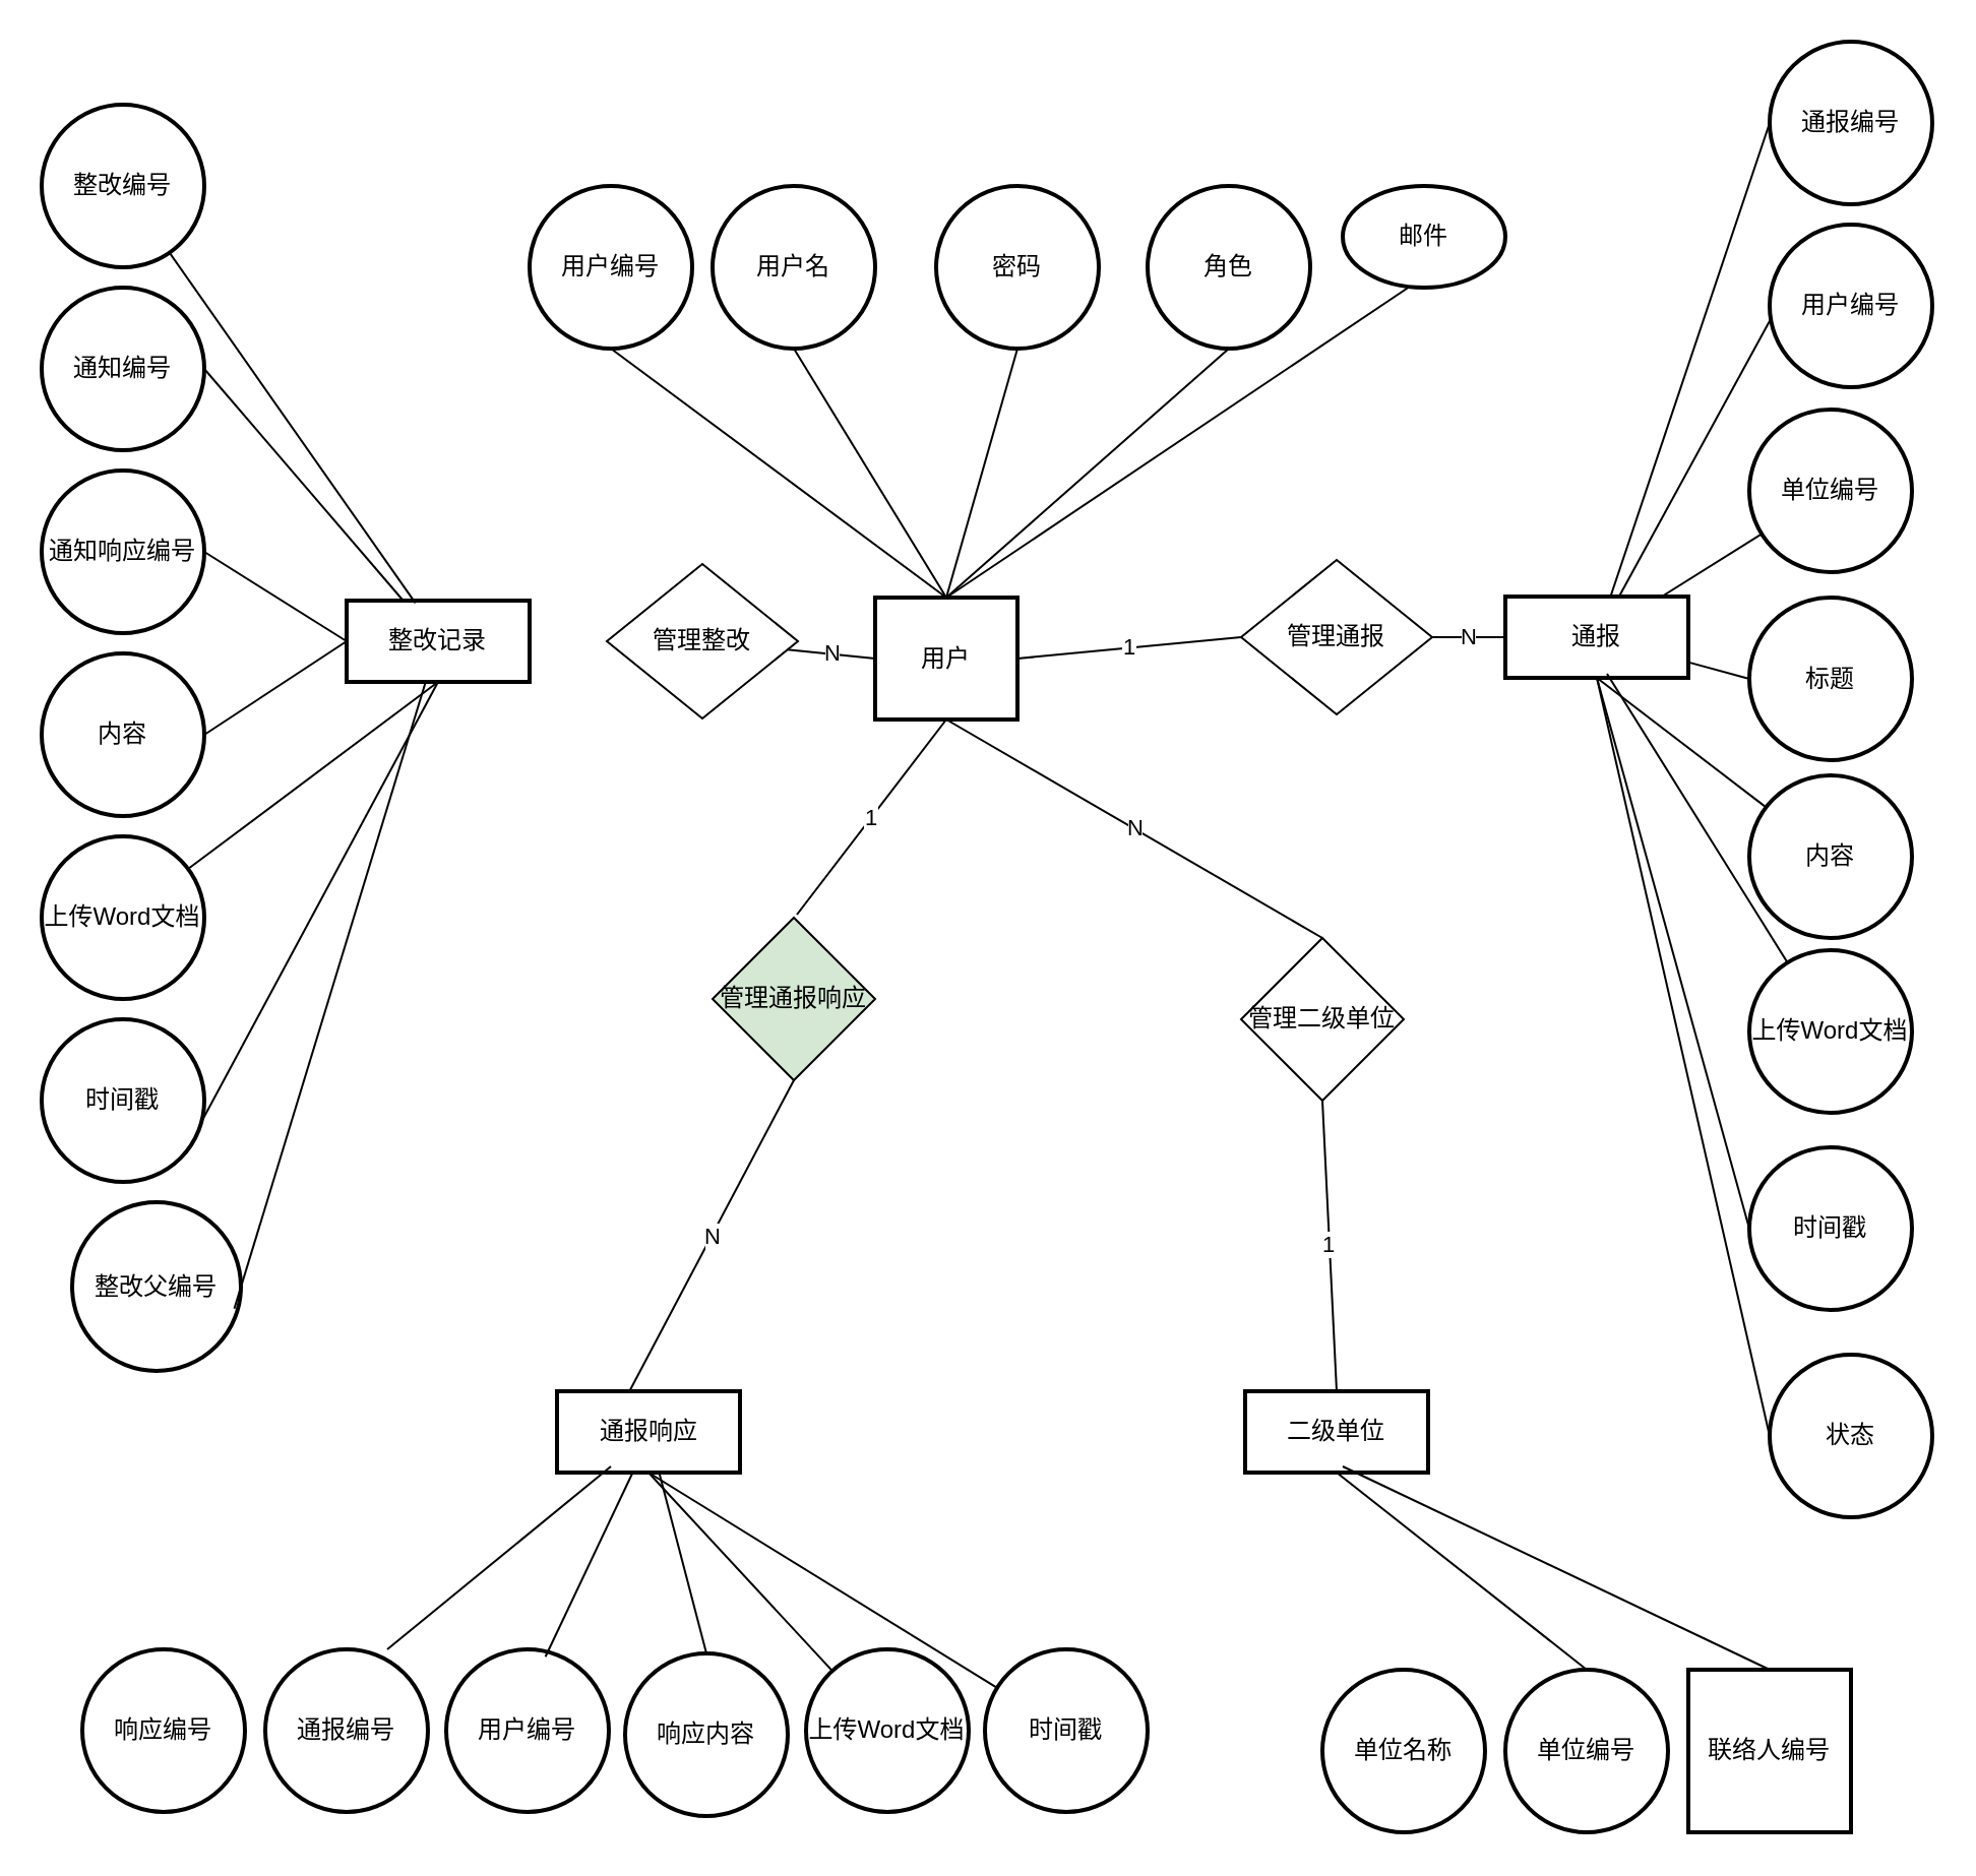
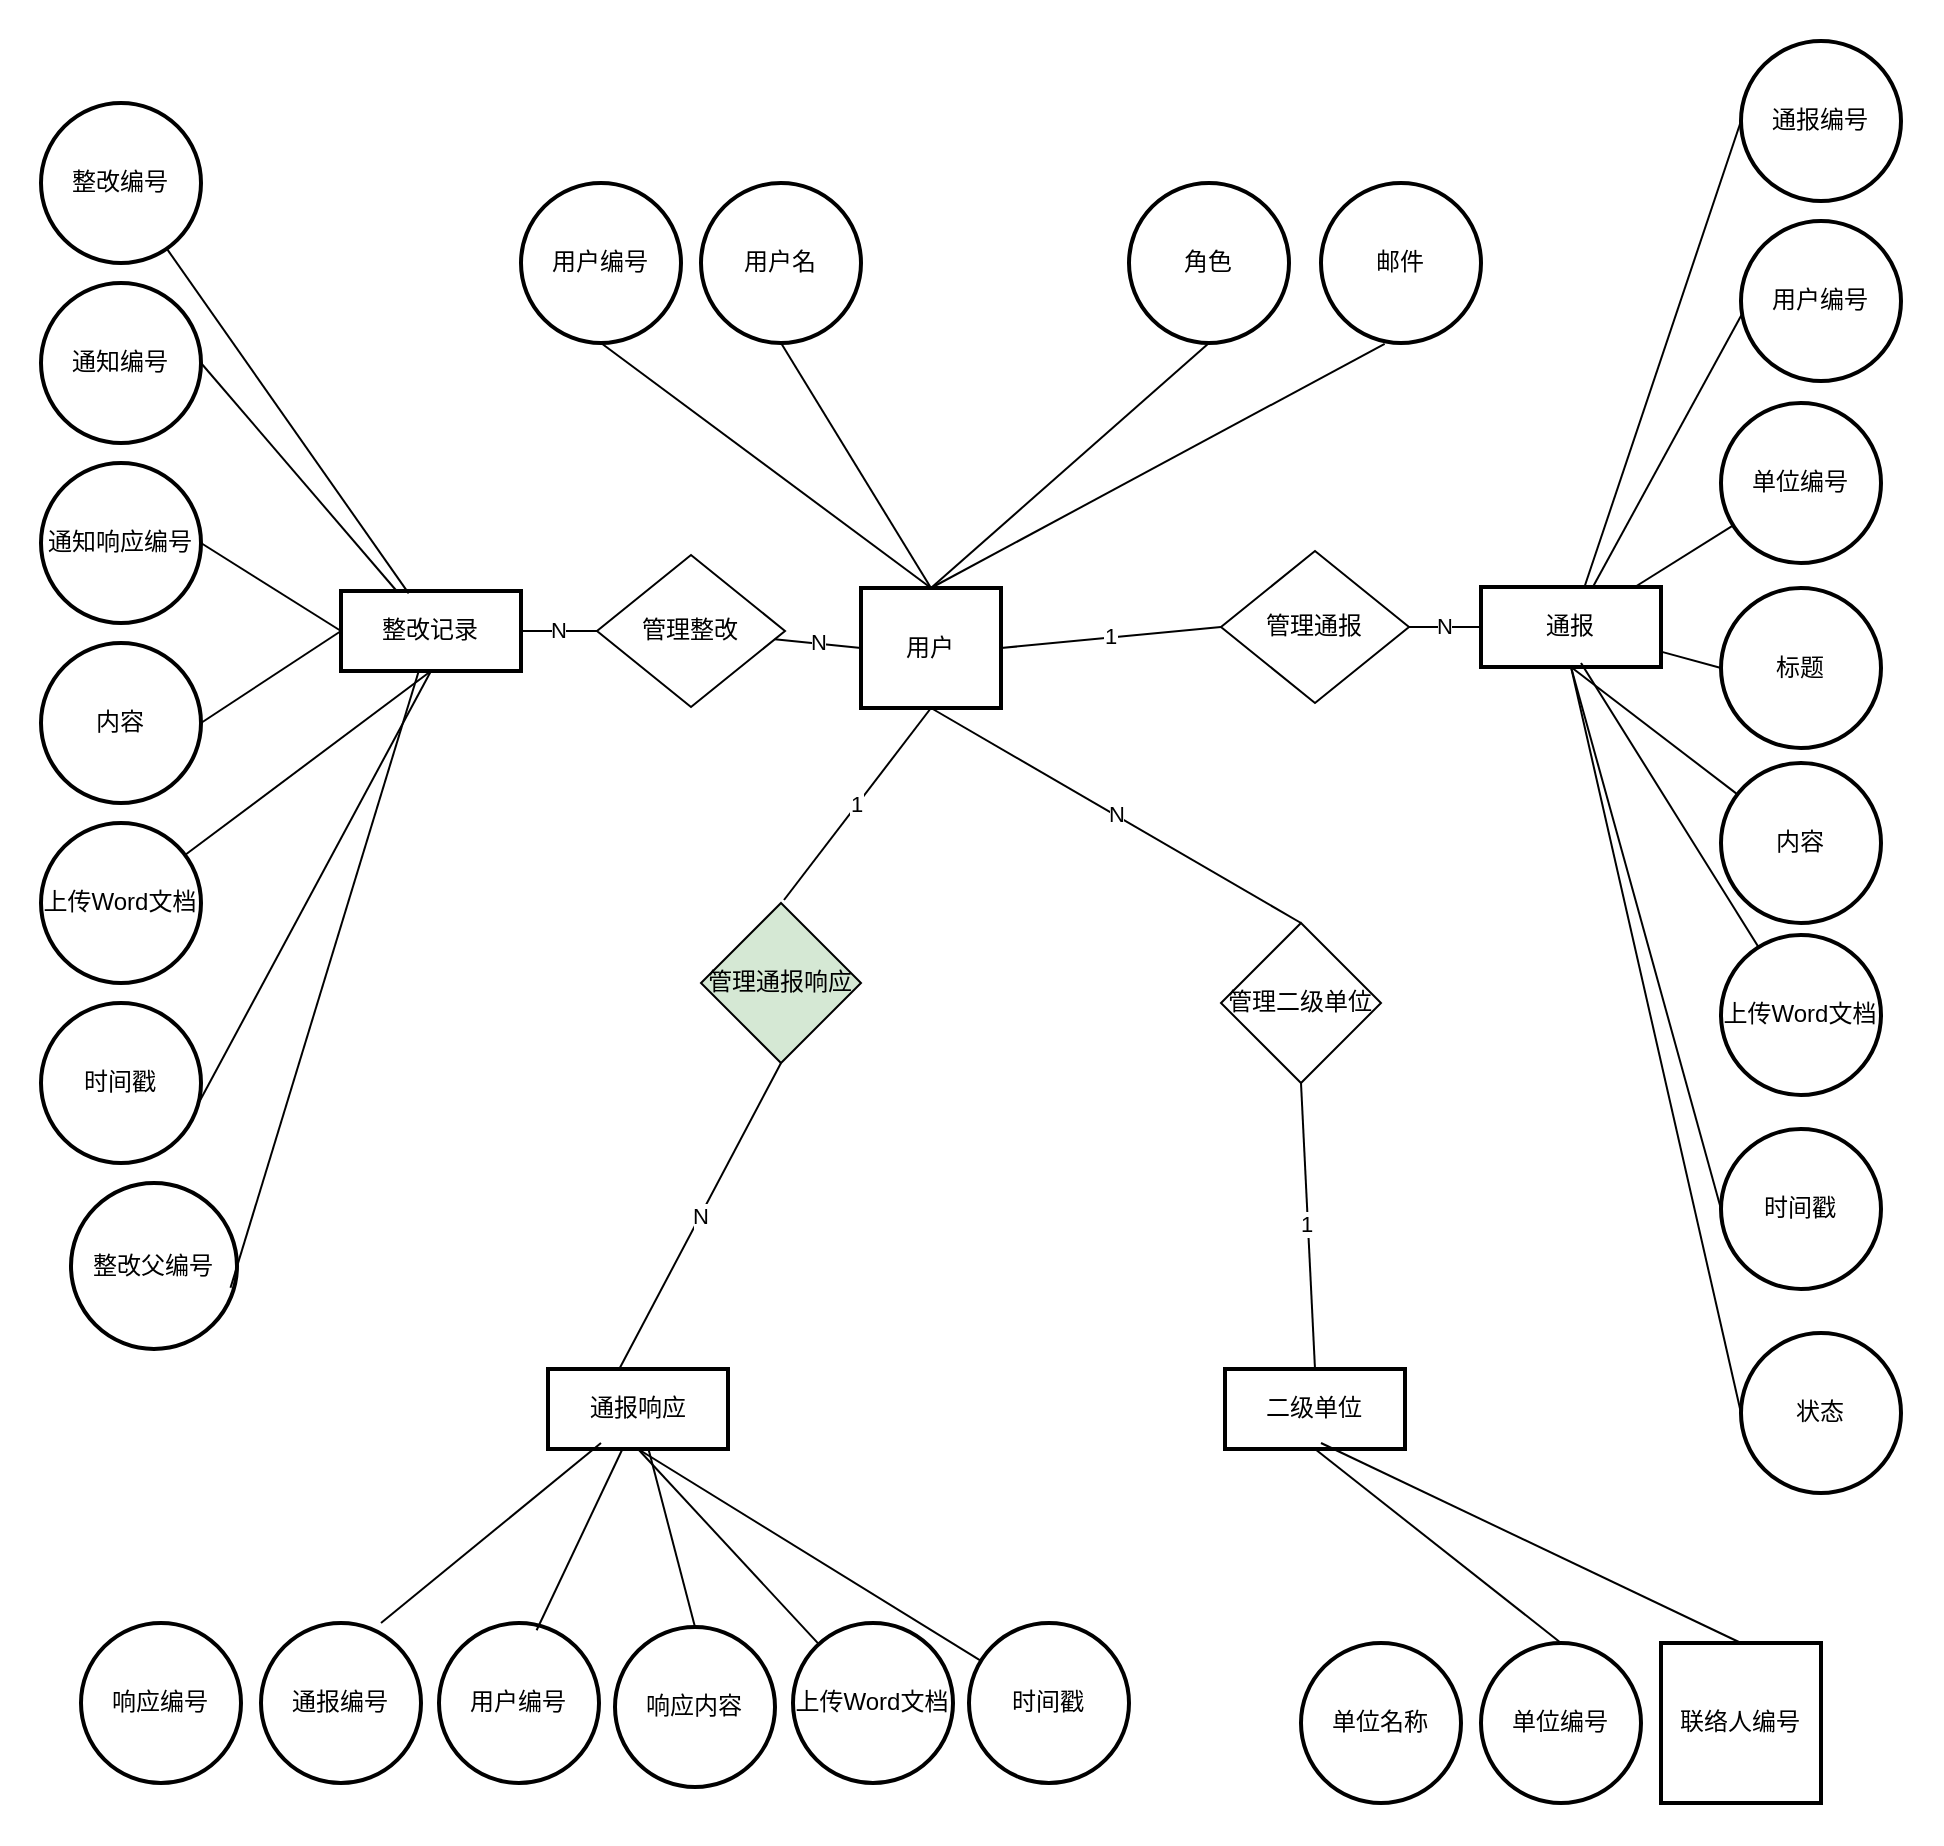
- <mxCell id="7" value="邮件" style="ellipse;aspect=fixed;strokeWidth=2;whiteSpace=wrap;direction=east;" vertex="1" parent="1"><mxGeometry x="660" y="91" width="80" height="50" as="geometry" /></mxCell>
+ <mxCell id="7" value="邮件" style="ellipse;aspect=fixed;strokeWidth=2;whiteSpace=wrap;direction=east;" vertex="1" parent="1"><mxGeometry x="660" y="91" width="80" height="80" as="geometry" /></mxCell>
- <mxCell id="5" value="密码" style="ellipse;aspect=fixed;strokeWidth=2;whiteSpace=wrap;direction=east;" vertex="1" parent="1"><mxGeometry x="460" y="91" width="80" height="80" as="geometry" /></mxCell>
- <mxCell id="35" value="" style="endArrow=none;html=1;rounded=0;entryX=0.5;entryY=1;entryDx=0;entryDy=0;exitX=0.5;exitY=0;exitDx=0;exitDy=0;" edge="1" parent="1" source="3" target="5"><mxGeometry width="50" height="50" relative="1" as="geometry"><mxPoint x="340" y="281" as="sourcePoint" /><mxPoint x="390" y="231" as="targetPoint" /></mxGeometry></mxCell>
+ <mxCell id="25" value="N" style="endArrow=none;html=1;rounded=0;entryX=0;entryY=0.5;entryDx=0;entryDy=0;" edge="1" parent="1" source="18" target="23"><mxGeometry width="50" height="50" relative="1" as="geometry"><mxPoint x="230" y="421" as="sourcePoint" /><mxPoint x="280" y="371" as="targetPoint" /></mxGeometry></mxCell>
